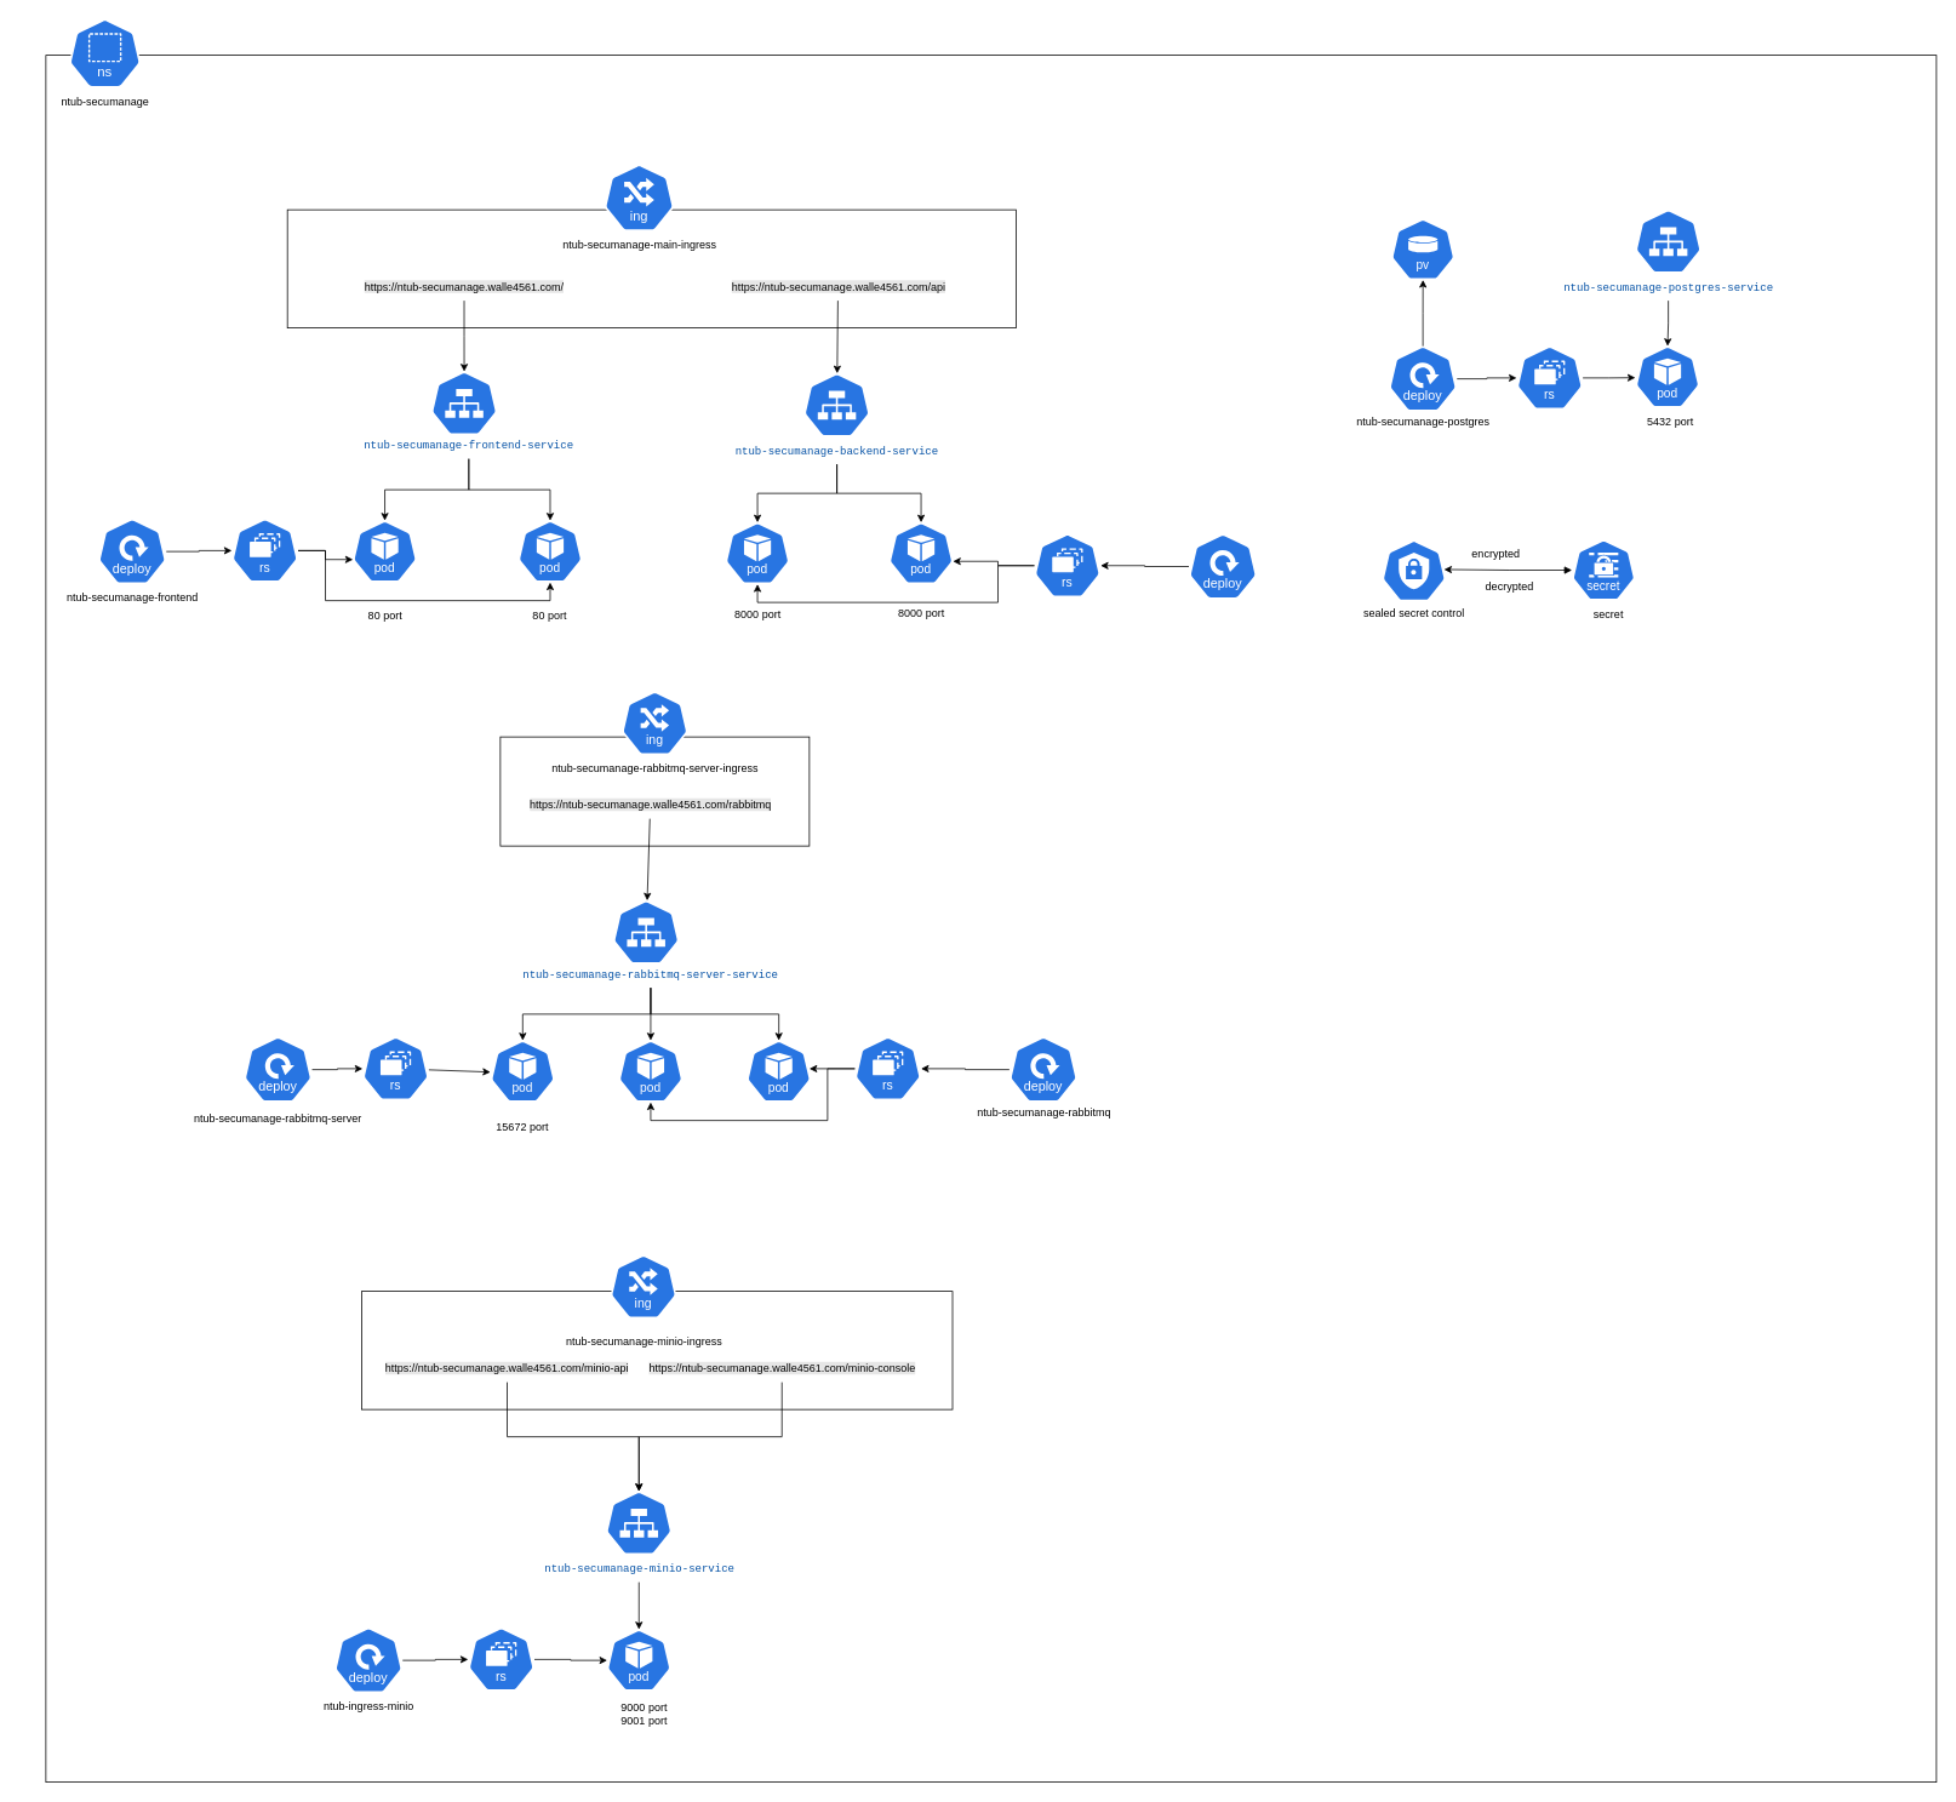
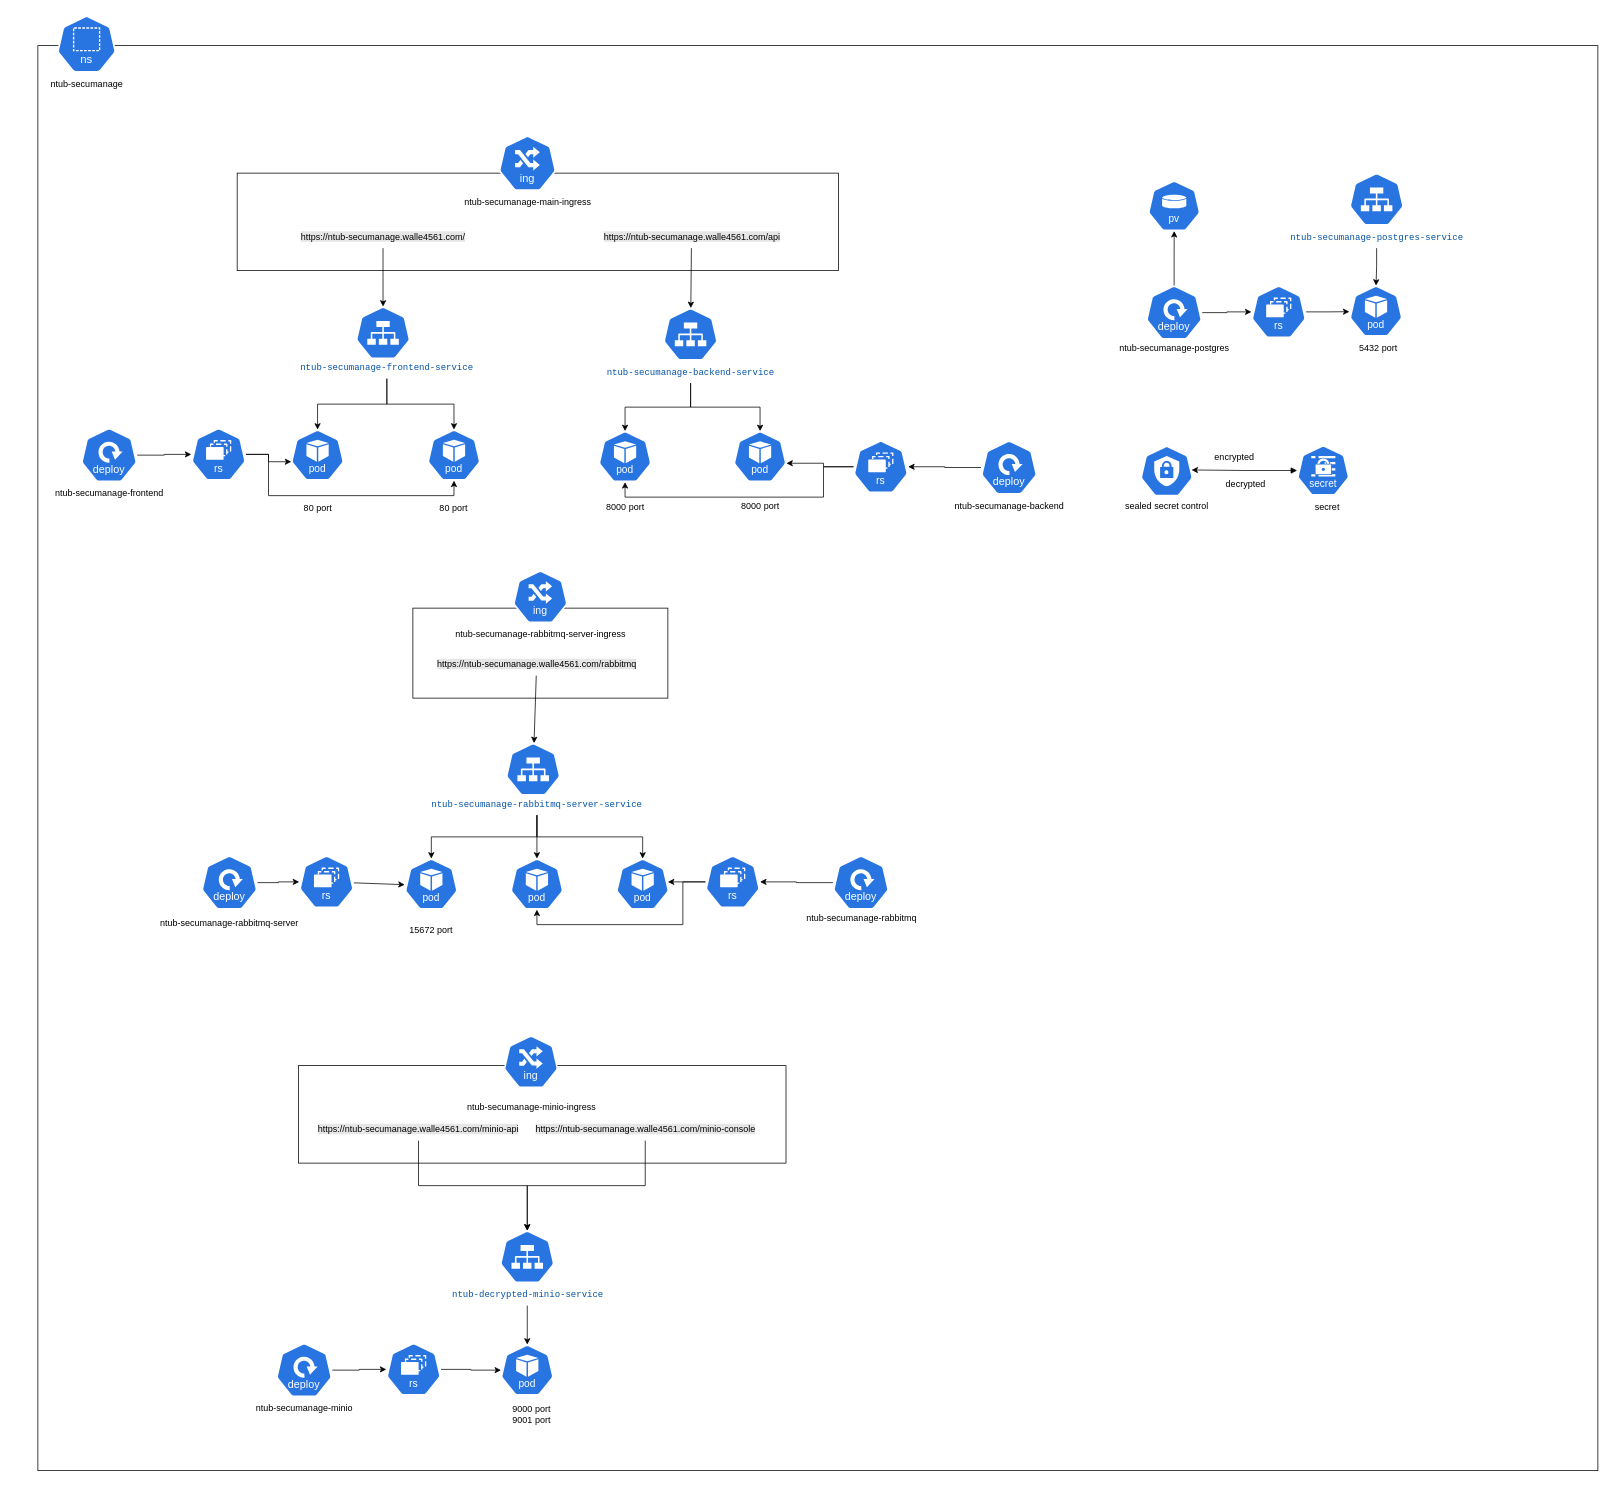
+ <mxCell id="100" value="ntub-secumanage-backend" style="text;html=1;align=center;verticalAlign=middle;resizable=0;points=[];autosize=1;strokeColor=none;fillColor=none;" vertex="1" parent="98"><mxGeometry y="72" width="170" height="30" as="geometry" /></mxCell>
- <mxCell id="47" value="&lt;div style=&quot;background-color: rgb(255, 255, 254); line-height: 18px;&quot;&gt;&lt;font face=&quot;Menlo, Monaco, Courier New, monospace&quot; color=&quot;#0451a5&quot;&gt;&lt;span style=&quot;white-space-collapse: preserve;&quot;&gt;ntub-secumanage-minio-service&lt;/span&gt;&lt;/font&gt;&lt;br&gt;&lt;/div&gt;" style="text;html=1;align=center;verticalAlign=middle;resizable=0;points=[];autosize=1;strokeColor=none;fillColor=none;" vertex="1" parent="44"><mxGeometry y="140" width="230" height="30" as="geometry" /></mxCell>
+ <mxCell id="47" value="&lt;div style=&quot;background-color: rgb(255, 255, 254); line-height: 18px;&quot;&gt;&lt;font face=&quot;Menlo, Monaco, Courier New, monospace&quot; color=&quot;#0451a5&quot;&gt;&lt;span style=&quot;white-space-collapse: preserve;&quot;&gt;ntub-decrypted-minio-service&lt;/span&gt;&lt;/font&gt;&lt;br&gt;&lt;/div&gt;" style="text;html=1;align=center;verticalAlign=middle;resizable=0;points=[];autosize=1;strokeColor=none;fillColor=none;" vertex="1" parent="44"><mxGeometry y="140" width="230" height="30" as="geometry" /></mxCell>
- <mxCell id="96" value="ntub-ingress-minio" style="text;html=1;align=center;verticalAlign=middle;resizable=0;points=[];autosize=1;strokeColor=none;fillColor=none;" vertex="1" parent="94"><mxGeometry y="72" width="150" height="30" as="geometry" /></mxCell>
+ <mxCell id="96" value="ntub-secumanage-minio" style="text;html=1;align=center;verticalAlign=middle;resizable=0;points=[];autosize=1;strokeColor=none;fillColor=none;" vertex="1" parent="94"><mxGeometry y="72" width="150" height="30" as="geometry" /></mxCell>
